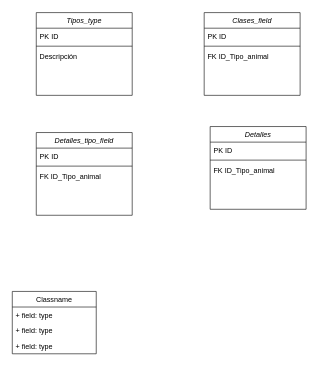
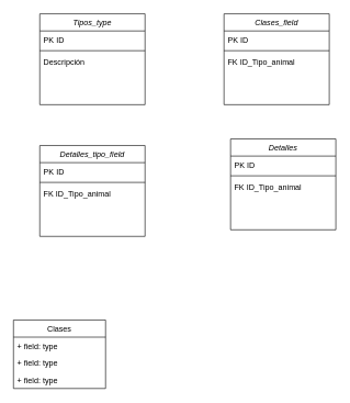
- <mxCell id="6" value="Classname" style="swimlane;fontStyle=0;childLayout=stackLayout;horizontal=1;startSize=26;fillColor=none;horizontalStack=0;resizeParent=1;resizeParentMax=0;resizeLast=0;collapsible=1;marginBottom=0;" vertex="1" parent="1"><mxGeometry x="20" y="485" width="140" height="104" as="geometry" /></mxCell>
+ <mxCell id="6" value="Clases" style="swimlane;fontStyle=0;childLayout=stackLayout;horizontal=1;startSize=26;fillColor=none;horizontalStack=0;resizeParent=1;resizeParentMax=0;resizeLast=0;collapsible=1;marginBottom=0;" vertex="1" parent="1"><mxGeometry x="20" y="485" width="140" height="104" as="geometry" /></mxCell>
